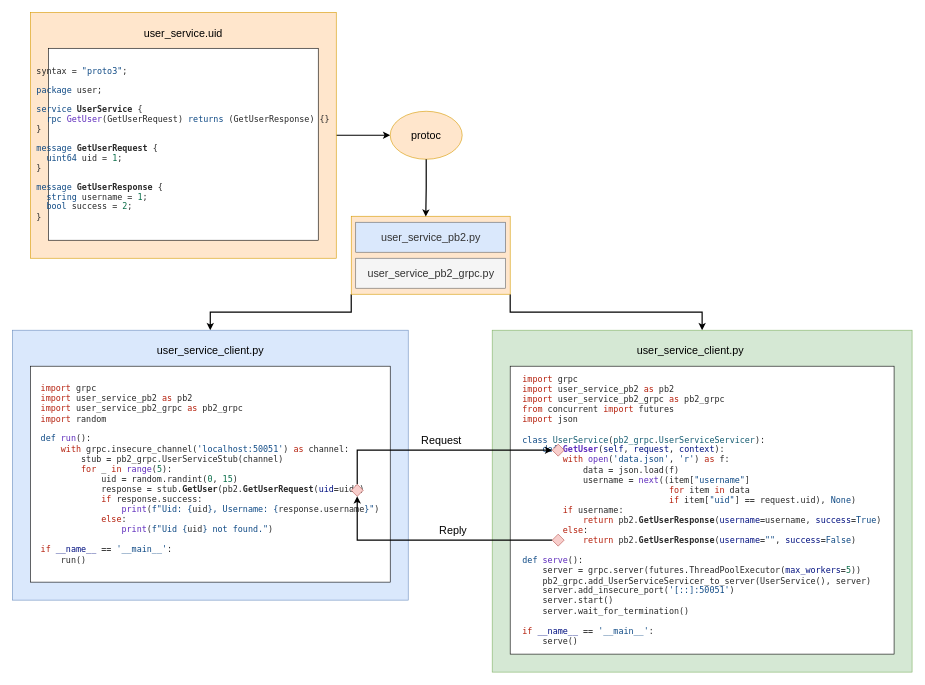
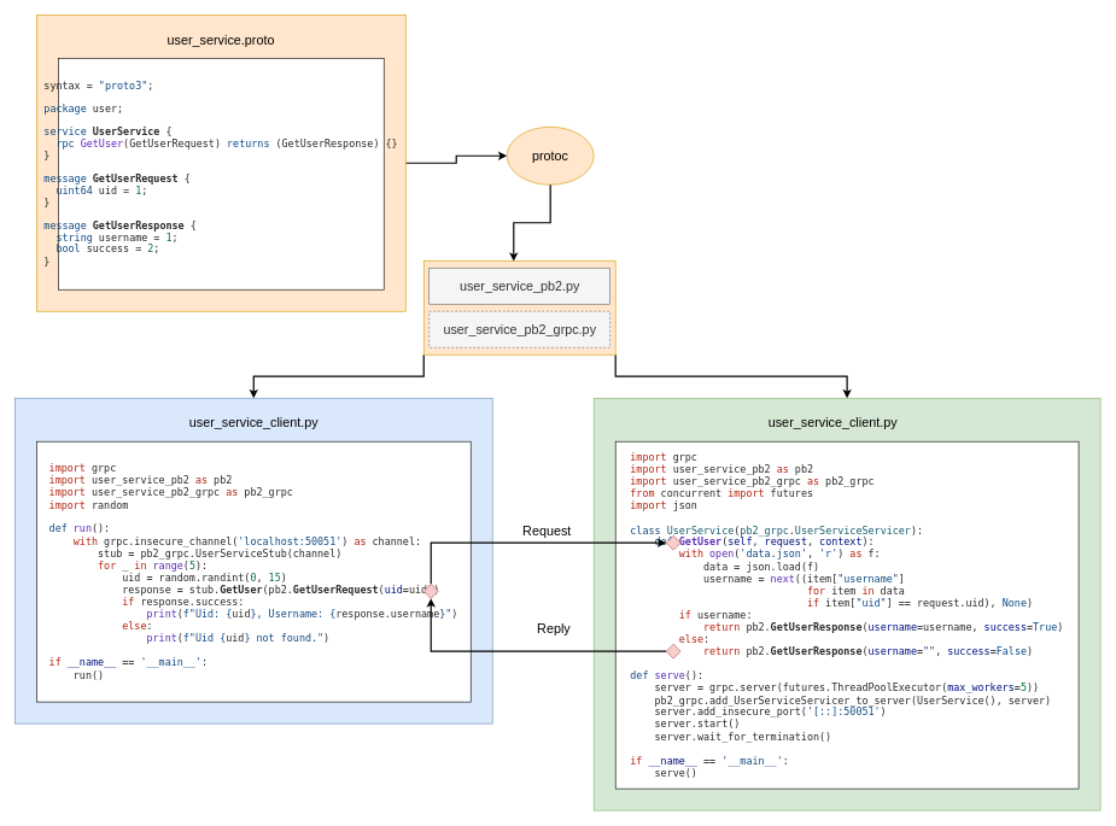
- <mxCell id="8" value="user_service.uid" style="text;html=1;align=center;verticalAlign=middle;whiteSpace=wrap;rounded=0;fontSize=18;" vertex="1" parent="1"><mxGeometry x="230" y="40" width="150" height="30" as="geometry" /></mxCell>
+ <mxCell id="8" value="user_service.proto" style="text;html=1;align=center;verticalAlign=middle;whiteSpace=wrap;rounded=0;fontSize=18;" vertex="1" parent="1"><mxGeometry x="230" y="40" width="150" height="30" as="geometry" /></mxCell>
- <mxCell id="15" value="&lt;font style=&quot;font-size: 18px;&quot;&gt;protoc&lt;/font&gt;" style="ellipse;whiteSpace=wrap;html=1;fillColor=#ffe6cc;strokeColor=#d79b00;" vertex="1" parent="1"><mxGeometry x="650" y="185" width="120" height="80" as="geometry" /></mxCell>
+ <mxCell id="15" value="&lt;font style=&quot;font-size: 18px;&quot;&gt;protoc&lt;/font&gt;" style="ellipse;whiteSpace=wrap;html=1;fillColor=#ffe6cc;strokeColor=#d79b00;" vertex="1" parent="1"><mxGeometry x="700" y="175" width="120" height="80" as="geometry" /></mxCell>
- <mxCell id="16" value="&lt;font style=&quot;font-size: 18px;&quot;&gt;user_service_pb2.py&lt;/font&gt;" style="rounded=0;whiteSpace=wrap;html=1;fillColor=#dae8fc;strokeColor=#666666;fontColor=#333333;" vertex="1" parent="1"><mxGeometry x="592.5" y="370" width="250" height="50" as="geometry" /></mxCell>
+ <mxCell id="16" value="&lt;font style=&quot;font-size: 18px;&quot;&gt;user_service_pb2.py&lt;/font&gt;" style="rounded=0;whiteSpace=wrap;html=1;fillColor=#f5f5f5;strokeColor=#666666;fontColor=#333333;" vertex="1" parent="1"><mxGeometry x="592.5" y="370" width="250" height="50" as="geometry" /></mxCell>
- <mxCell id="17" value="&lt;font style=&quot;font-size: 18px;&quot;&gt;user_service_pb2_grpc.py&lt;/font&gt;" style="rounded=0;whiteSpace=wrap;html=1;fillColor=#f5f5f5;strokeColor=#666666;fontColor=#333333;" vertex="1" parent="1"><mxGeometry x="592.5" y="430" width="250" height="50" as="geometry" /></mxCell>
+ <mxCell id="17" value="&lt;font style=&quot;font-size: 18px;&quot;&gt;user_service_pb2_grpc.py&lt;/font&gt;" style="rounded=0;whiteSpace=wrap;html=1;fillColor=#f5f5f5;strokeColor=#666666;fontColor=#333333;dashed=1;" vertex="1" parent="1"><mxGeometry x="592.5" y="430" width="250" height="50" as="geometry" /></mxCell>
- <mxCell id="24" value="&lt;span style=&quot;font-size: 18px;&quot;&gt;Request&lt;/span&gt;" style="text;html=1;align=center;verticalAlign=middle;whiteSpace=wrap;rounded=0;" vertex="1" parent="1"><mxGeometry x="697.5" y="720" width="75" height="30" as="geometry" /></mxCell>
+ <mxCell id="24" value="&lt;span style=&quot;font-size: 18px;&quot;&gt;Request&lt;/span&gt;" style="text;html=1;align=center;verticalAlign=middle;whiteSpace=wrap;rounded=0;" vertex="1" parent="1"><mxGeometry x="717.5" y="720" width="75" height="30" as="geometry" /></mxCell>
- <mxCell id="25" value="&lt;span style=&quot;font-size: 18px;&quot;&gt;Reply&lt;/span&gt;" style="text;html=1;align=center;verticalAlign=middle;whiteSpace=wrap;rounded=0;" vertex="1" parent="1"><mxGeometry x="725" y="870" width="60" height="30" as="geometry" /></mxCell>
+ <mxCell id="25" value="&lt;span style=&quot;font-size: 18px;&quot;&gt;Reply&lt;/span&gt;" style="text;html=1;align=center;verticalAlign=middle;whiteSpace=wrap;rounded=0;" vertex="1" parent="1"><mxGeometry x="735" y="855" width="60" height="30" as="geometry" /></mxCell>
